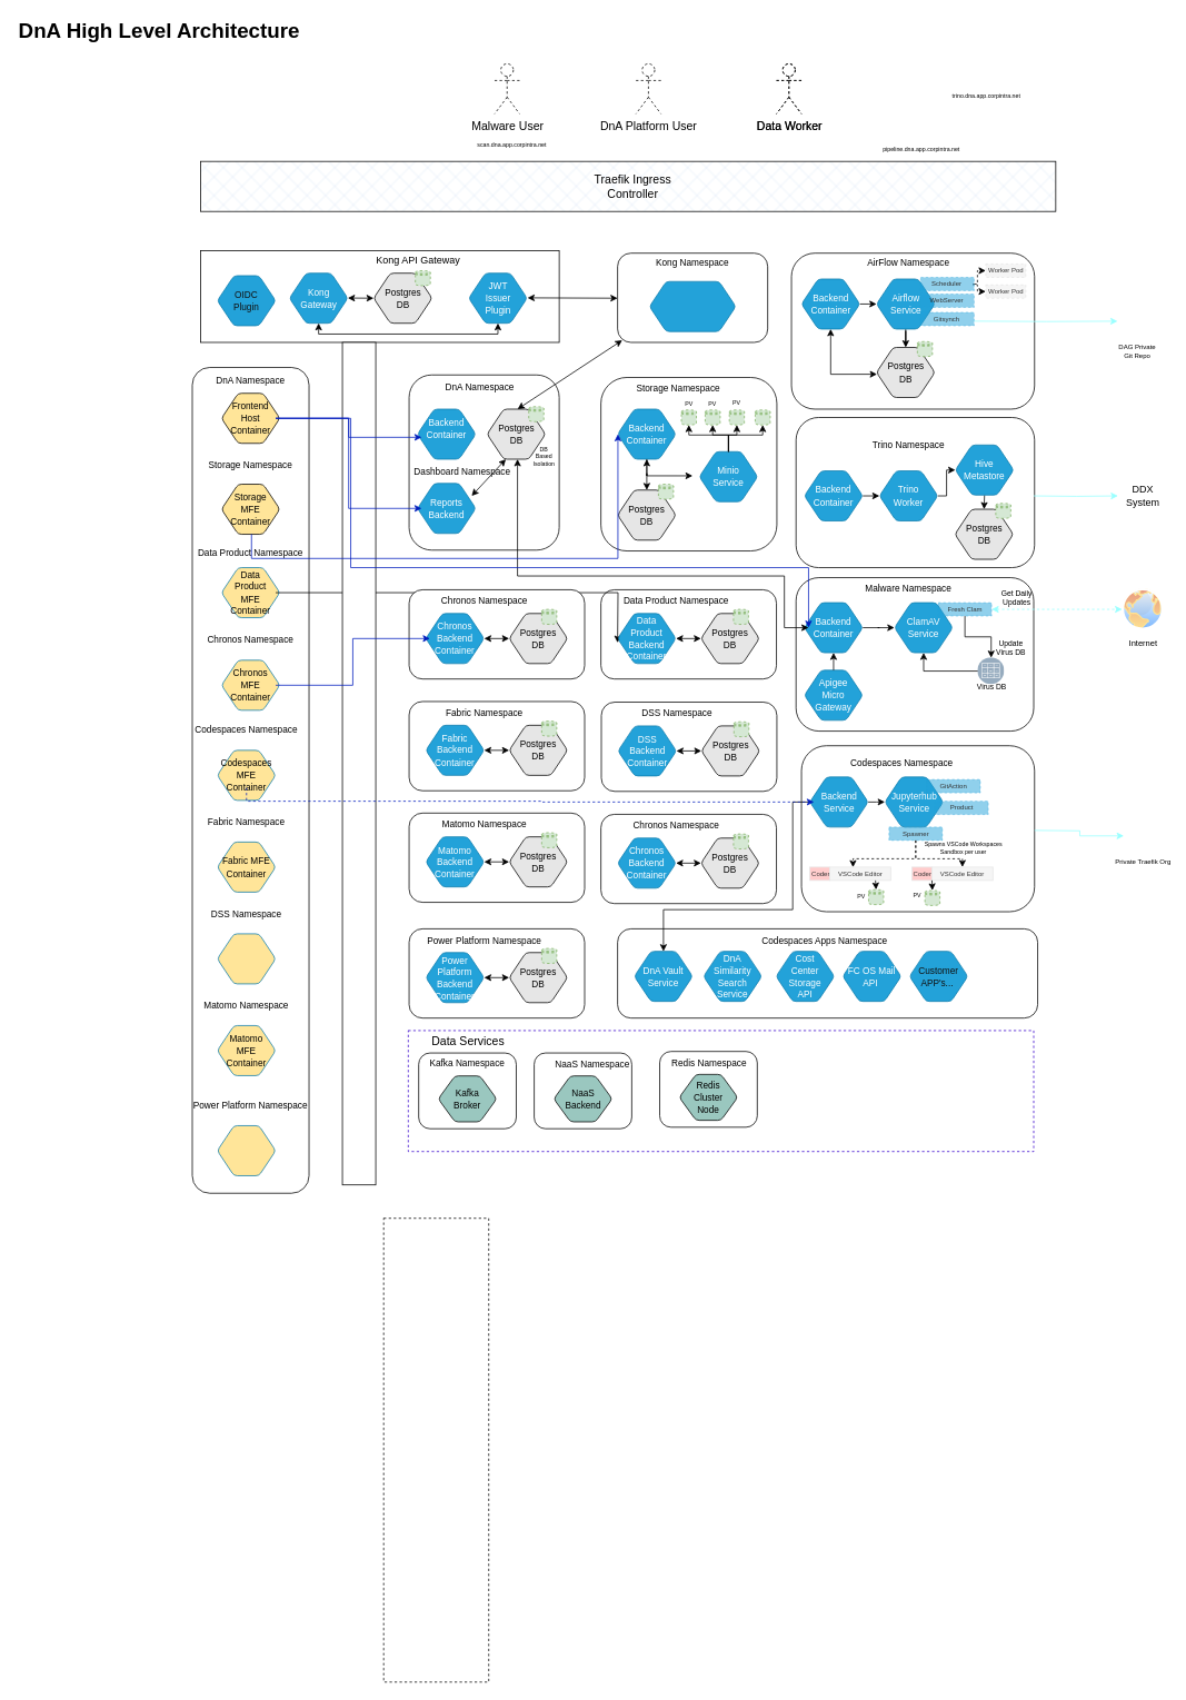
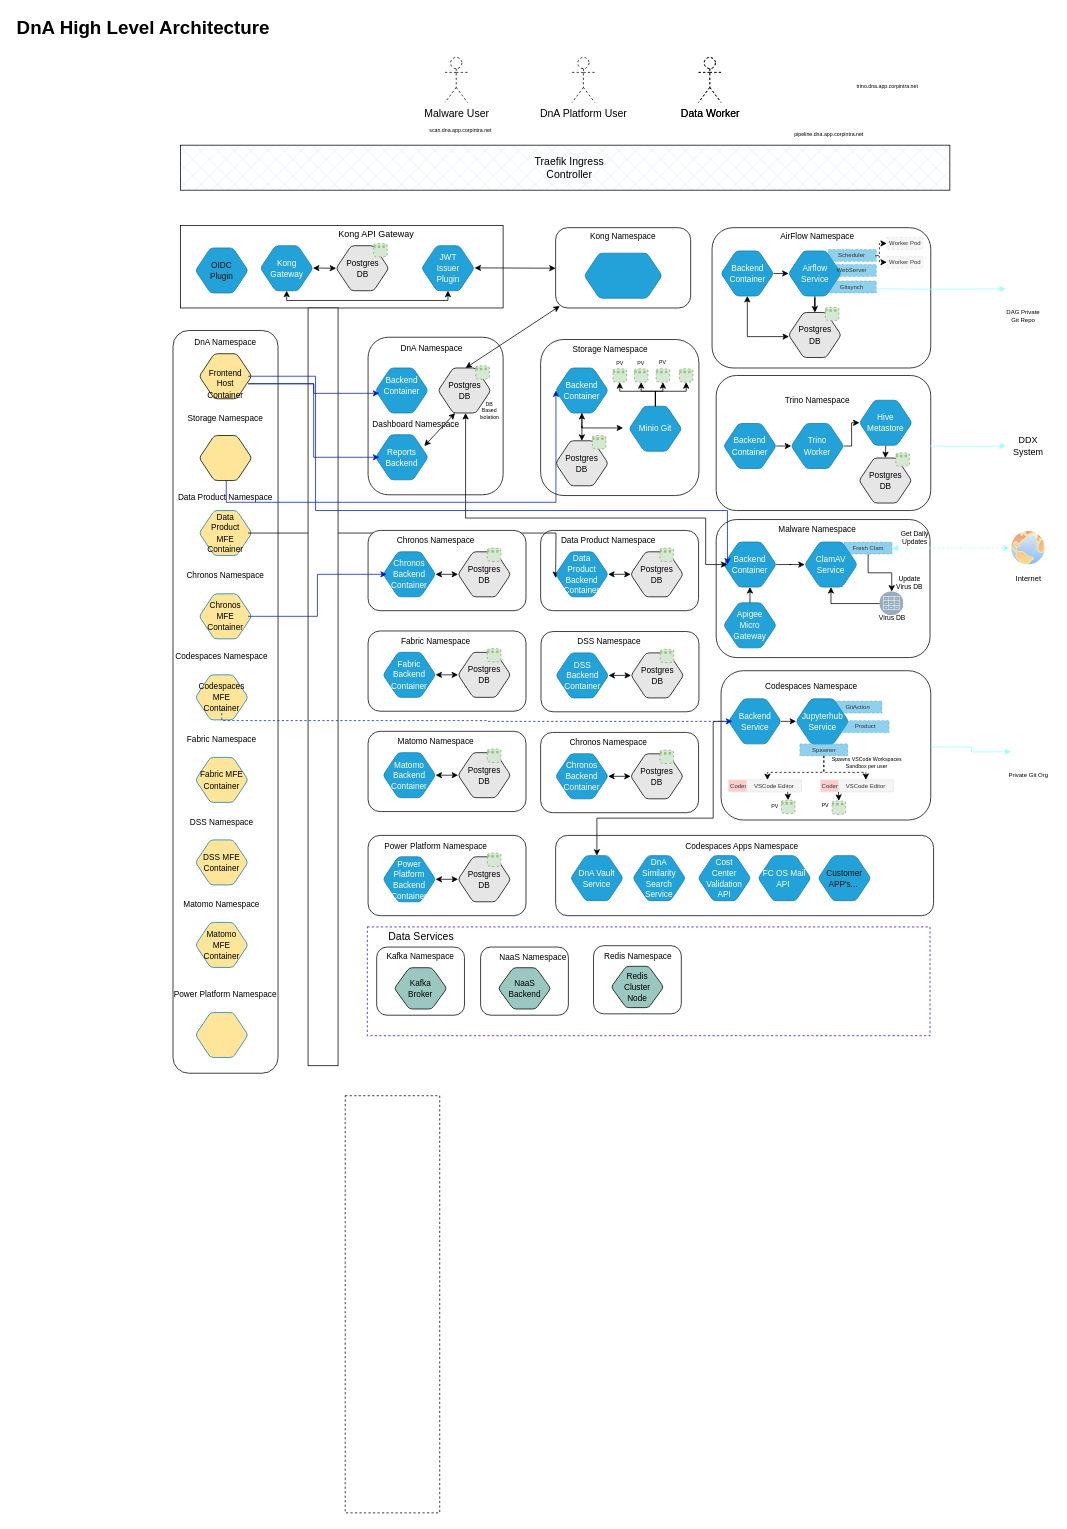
- <mxCell id="70" value="&lt;font style=&quot;font-size: 11px;&quot;&gt;Frontend&lt;br&gt;Host Container&lt;/font&gt;" style="text;html=1;strokeColor=none;fillColor=none;align=center;verticalAlign=middle;whiteSpace=wrap;rounded=0;fontColor=#000000;" vertex="1" parent="68"><mxGeometry x="5" y="15" width="60" height="30" as="geometry" /></mxCell>
+ <mxCell id="70" value="&lt;font style=&quot;font-size: 11px;&quot;&gt;Frontend&lt;br&gt;Host Container&lt;/font&gt;" style="text;html=1;strokeColor=none;fillColor=none;align=center;verticalAlign=middle;whiteSpace=wrap;rounded=0;fontColor=#000000;" vertex="1" parent="68"><mxGeometry x="5" y="25" width="60" height="30" as="geometry" /></mxCell>
- <mxCell id="101" value="&lt;font color=&quot;#ffffff&quot; style=&quot;font-size: 11px;&quot;&gt;Minio Service&lt;/font&gt;" style="text;html=1;strokeColor=none;fillColor=none;align=center;verticalAlign=middle;whiteSpace=wrap;rounded=0;" vertex="1" parent="99"><mxGeometry x="5" y="15" width="60" height="30" as="geometry" /></mxCell>
+ <mxCell id="101" value="&lt;font color=&quot;#ffffff&quot; style=&quot;font-size: 11px;&quot;&gt;Minio Git&lt;/font&gt;" style="text;html=1;strokeColor=none;fillColor=none;align=center;verticalAlign=middle;whiteSpace=wrap;rounded=0;" vertex="1" parent="99"><mxGeometry x="5" y="15" width="60" height="30" as="geometry" /></mxCell>
- <mxCell id="115" value="&lt;font style=&quot;font-size: 11px;&quot;&gt;Storage MFE Container&lt;/font&gt;" style="text;html=1;strokeColor=none;fillColor=none;align=center;verticalAlign=middle;whiteSpace=wrap;rounded=0;fontColor=#000000;" vertex="1" parent="1"><mxGeometry x="270" y="595" width="60" height="30" as="geometry" /></mxCell>
- <mxCell id="305" value="Private Traefik Org" style="shape=image;html=1;verticalAlign=top;verticalLabelPosition=bottom;labelBackgroundColor=#ffffff;imageAspect=0;aspect=fixed;image=https://cdn0.iconfinder.com/data/icons/social-network-9/50/29-128.png;dashed=1;fontSize=8;fontColor=#000000;strokeColor=#E6E6E6;fillColor=#D4E1F5;imageBackground=light-dark(#FFFFFF,#FFFFFF);" vertex="1" parent="1"><mxGeometry x="1347.5" y="976.5" width="45" height="45" as="geometry" /></mxCell>
+ <mxCell id="305" value="Private Git Org" style="shape=image;html=1;verticalAlign=top;verticalLabelPosition=bottom;labelBackgroundColor=#ffffff;imageAspect=0;aspect=fixed;image=https://cdn0.iconfinder.com/data/icons/social-network-9/50/29-128.png;dashed=1;fontSize=8;fontColor=#000000;strokeColor=#E6E6E6;fillColor=#D4E1F5;imageBackground=light-dark(#FFFFFF,#FFFFFF);" vertex="1" parent="1"><mxGeometry x="1347.5" y="976.5" width="45" height="45" as="geometry" /></mxCell>
+ <mxCell id="199" value="&lt;font style=&quot;font-size: 11px;&quot;&gt;DSS MFE Container&lt;/font&gt;" style="text;html=1;strokeColor=none;fillColor=none;align=center;verticalAlign=middle;whiteSpace=wrap;rounded=0;fontColor=#000000;" vertex="1" parent="197"><mxGeometry x="5" y="15" width="60" height="30" as="geometry" /></mxCell>
- <mxCell id="297" value="&lt;font color=&quot;#ffffff&quot; style=&quot;font-size: 11px;&quot;&gt;Cost Center Storage API&lt;/font&gt;" style="text;html=1;strokeColor=none;fillColor=none;align=center;verticalAlign=middle;whiteSpace=wrap;rounded=0;" vertex="1" parent="295"><mxGeometry x="5" y="15" width="60" height="30" as="geometry" /></mxCell>
+ <mxCell id="297" value="&lt;font color=&quot;#ffffff&quot; style=&quot;font-size: 11px;&quot;&gt;Cost Center Validation API&lt;/font&gt;" style="text;html=1;strokeColor=none;fillColor=none;align=center;verticalAlign=middle;whiteSpace=wrap;rounded=0;" vertex="1" parent="295"><mxGeometry x="5" y="15" width="60" height="30" as="geometry" /></mxCell>
